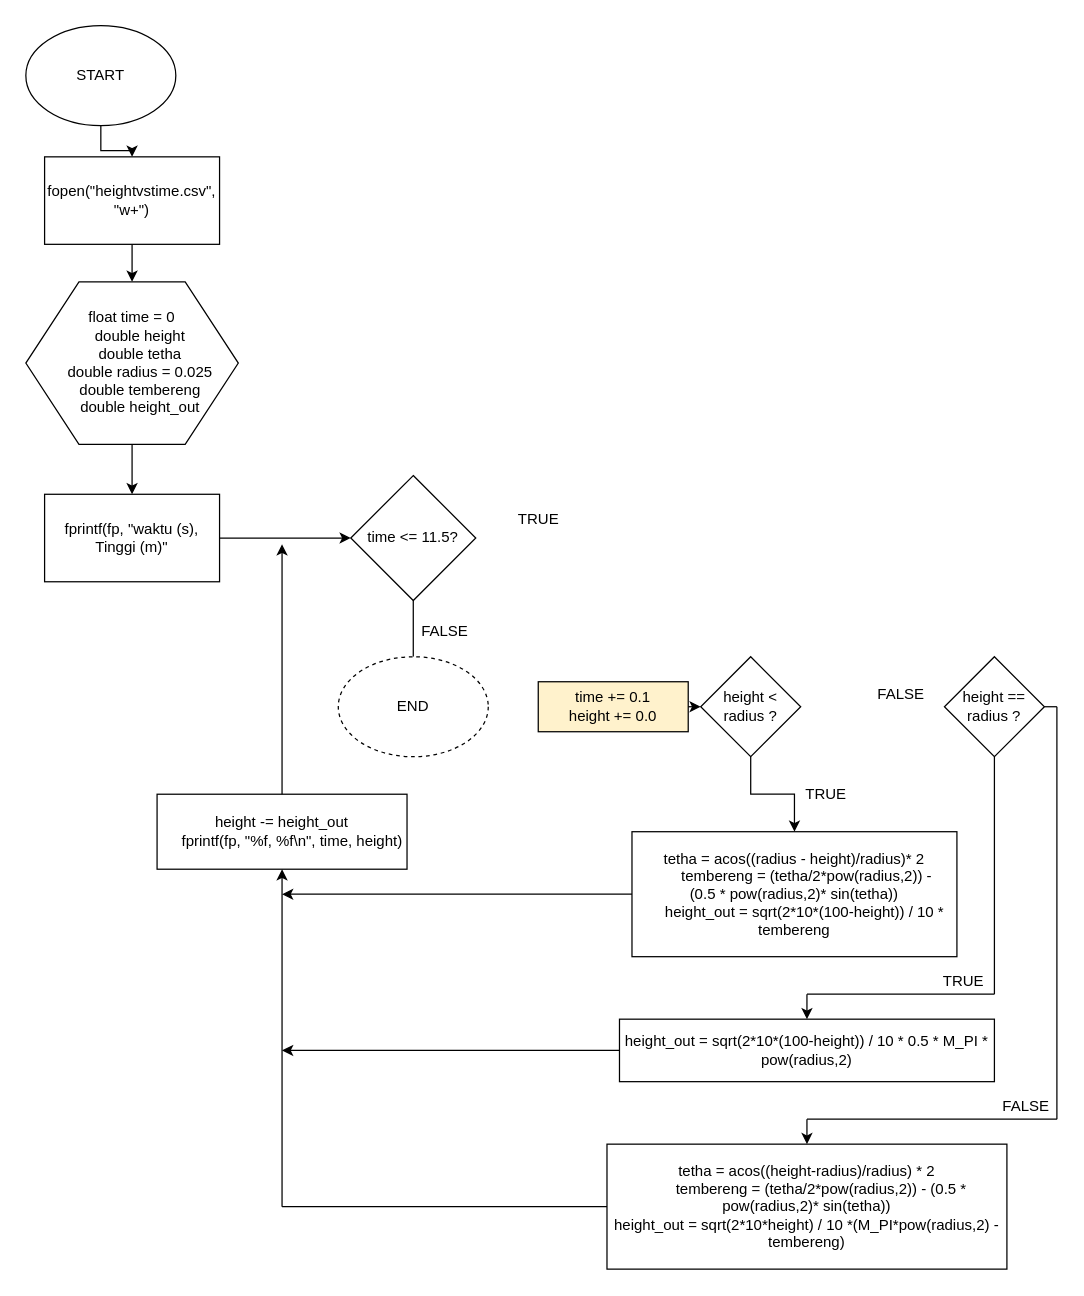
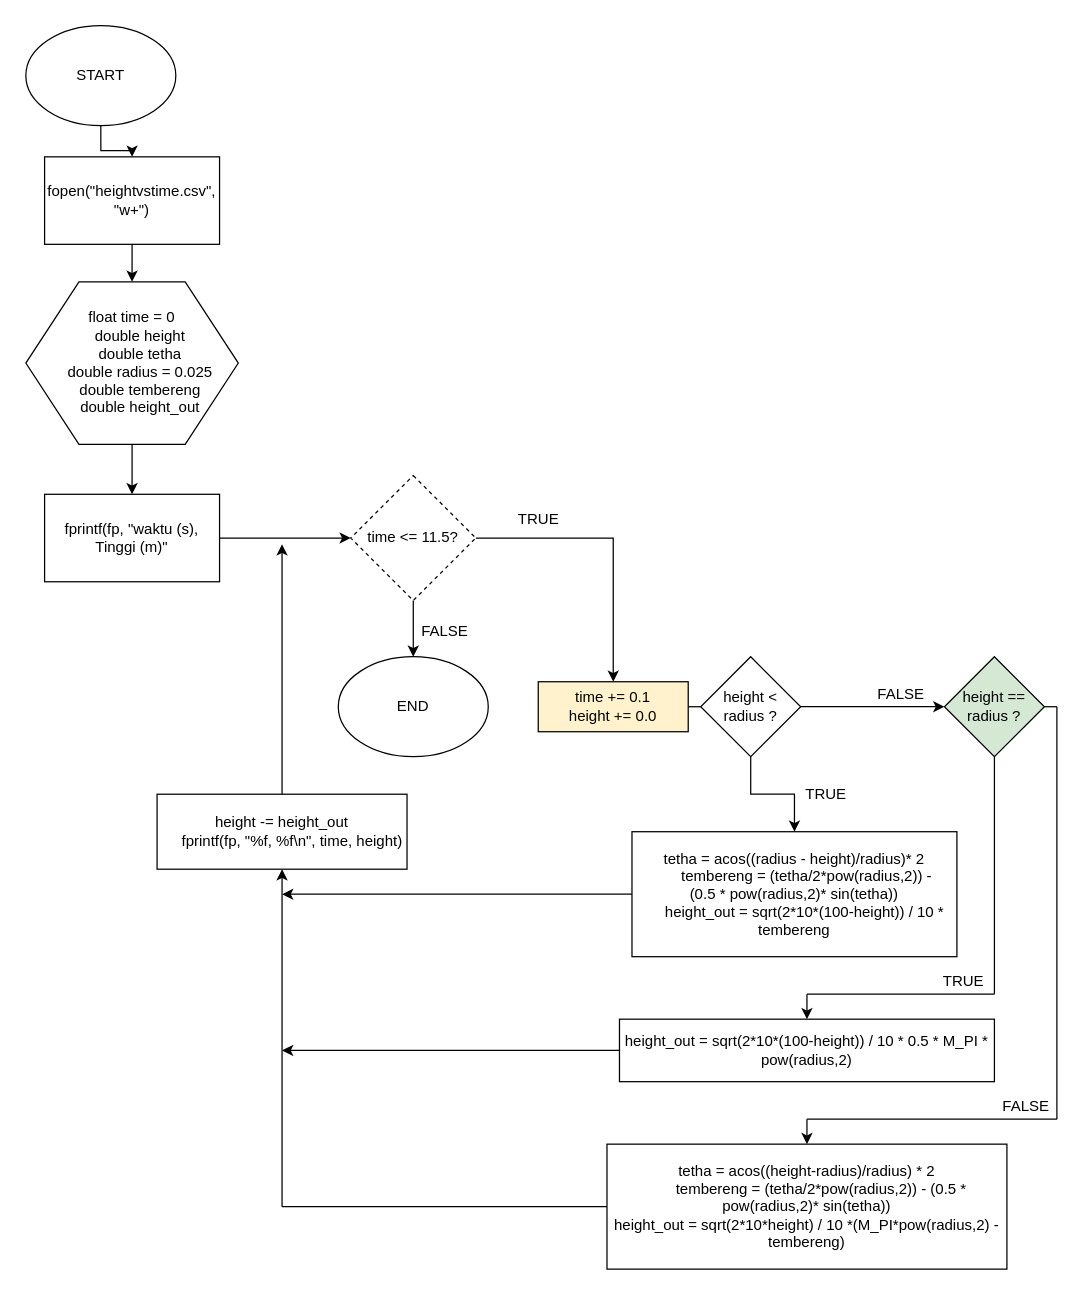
- <mxCell id="11" value="time &amp;lt;= 11.5?" style="rhombus;whiteSpace=wrap;html=1;align=center;" vertex="1" parent="1"><mxGeometry x="280" y="380" width="100" height="100" as="geometry" /></mxCell>
+ <mxCell id="11" value="time &amp;lt;= 11.5?" style="rhombus;whiteSpace=wrap;html=1;align=center;dashed=1;" vertex="1" parent="1"><mxGeometry x="280" y="380" width="100" height="100" as="geometry" /></mxCell>
+ <mxCell id="10" value="" style="edgeStyle=orthogonalEdgeStyle;rounded=0;orthogonalLoop=1;jettySize=auto;html=1;" edge="1" parent="1" source="11" target="16"><mxGeometry relative="1" as="geometry" /></mxCell>
- <mxCell id="12" value="" style="endArrow=none;html=1;exitX=0.5;exitY=1;exitDx=0;exitDy=0;entryX=0.5;entryY=0;entryDx=0;entryDy=0;" edge="1" parent="1" source="11" target="14"><mxGeometry width="50" height="50" relative="1" as="geometry"><mxPoint x="125" y="645" as="sourcePoint" /><mxPoint x="105" y="635" as="targetPoint" /></mxGeometry></mxCell>
+ <mxCell id="12" value="" style="endArrow=classic;html=1;exitX=0.5;exitY=1;exitDx=0;exitDy=0;entryX=0.5;entryY=0;entryDx=0;entryDy=0;" edge="1" parent="1" source="11" target="14"><mxGeometry width="50" height="50" relative="1" as="geometry"><mxPoint x="125" y="645" as="sourcePoint" /><mxPoint x="105" y="635" as="targetPoint" /></mxGeometry></mxCell>
- <mxCell id="14" value="END" style="ellipse;whiteSpace=wrap;html=1;align=center;dashed=1;" vertex="1" parent="1"><mxGeometry x="270" y="525" width="120" height="80" as="geometry" /></mxCell>
+ <mxCell id="14" value="END" style="ellipse;whiteSpace=wrap;html=1;align=center;" vertex="1" parent="1"><mxGeometry x="270" y="525" width="120" height="80" as="geometry" /></mxCell>
- <mxCell id="22" value="" style="endArrow=classic;html=1;exitX=1;exitY=0.5;exitDx=0;exitDy=0;entryX=0;entryY=0.5;entryDx=0;entryDy=0;" edge="1" parent="1" source="16" target="19"><mxGeometry width="50" height="50" relative="1" as="geometry"><mxPoint x="365" y="595" as="sourcePoint" /><mxPoint x="415" y="545" as="targetPoint" /></mxGeometry></mxCell>
+ <mxCell id="22" value="" style="endArrow=none;html=1;exitX=1;exitY=0.5;exitDx=0;exitDy=0;entryX=0;entryY=0.5;entryDx=0;entryDy=0;" edge="1" parent="1" source="16" target="19"><mxGeometry width="50" height="50" relative="1" as="geometry"><mxPoint x="365" y="595" as="sourcePoint" /><mxPoint x="415" y="545" as="targetPoint" /></mxGeometry></mxCell>
+ <mxCell id="18" value="" style="edgeStyle=orthogonalEdgeStyle;rounded=0;orthogonalLoop=1;jettySize=auto;html=1;" edge="1" parent="1" source="19" target="23"><mxGeometry relative="1" as="geometry" /></mxCell>
- <mxCell id="23" value="height == radius ?" style="rhombus;whiteSpace=wrap;html=1;align=center;" vertex="1" parent="1"><mxGeometry x="755" y="525" width="80" height="80" as="geometry" /></mxCell>
+ <mxCell id="23" value="height == radius ?" style="rhombus;whiteSpace=wrap;html=1;align=center;fillColor=#d5e8d4;" vertex="1" parent="1"><mxGeometry x="755" y="525" width="80" height="80" as="geometry" /></mxCell>
